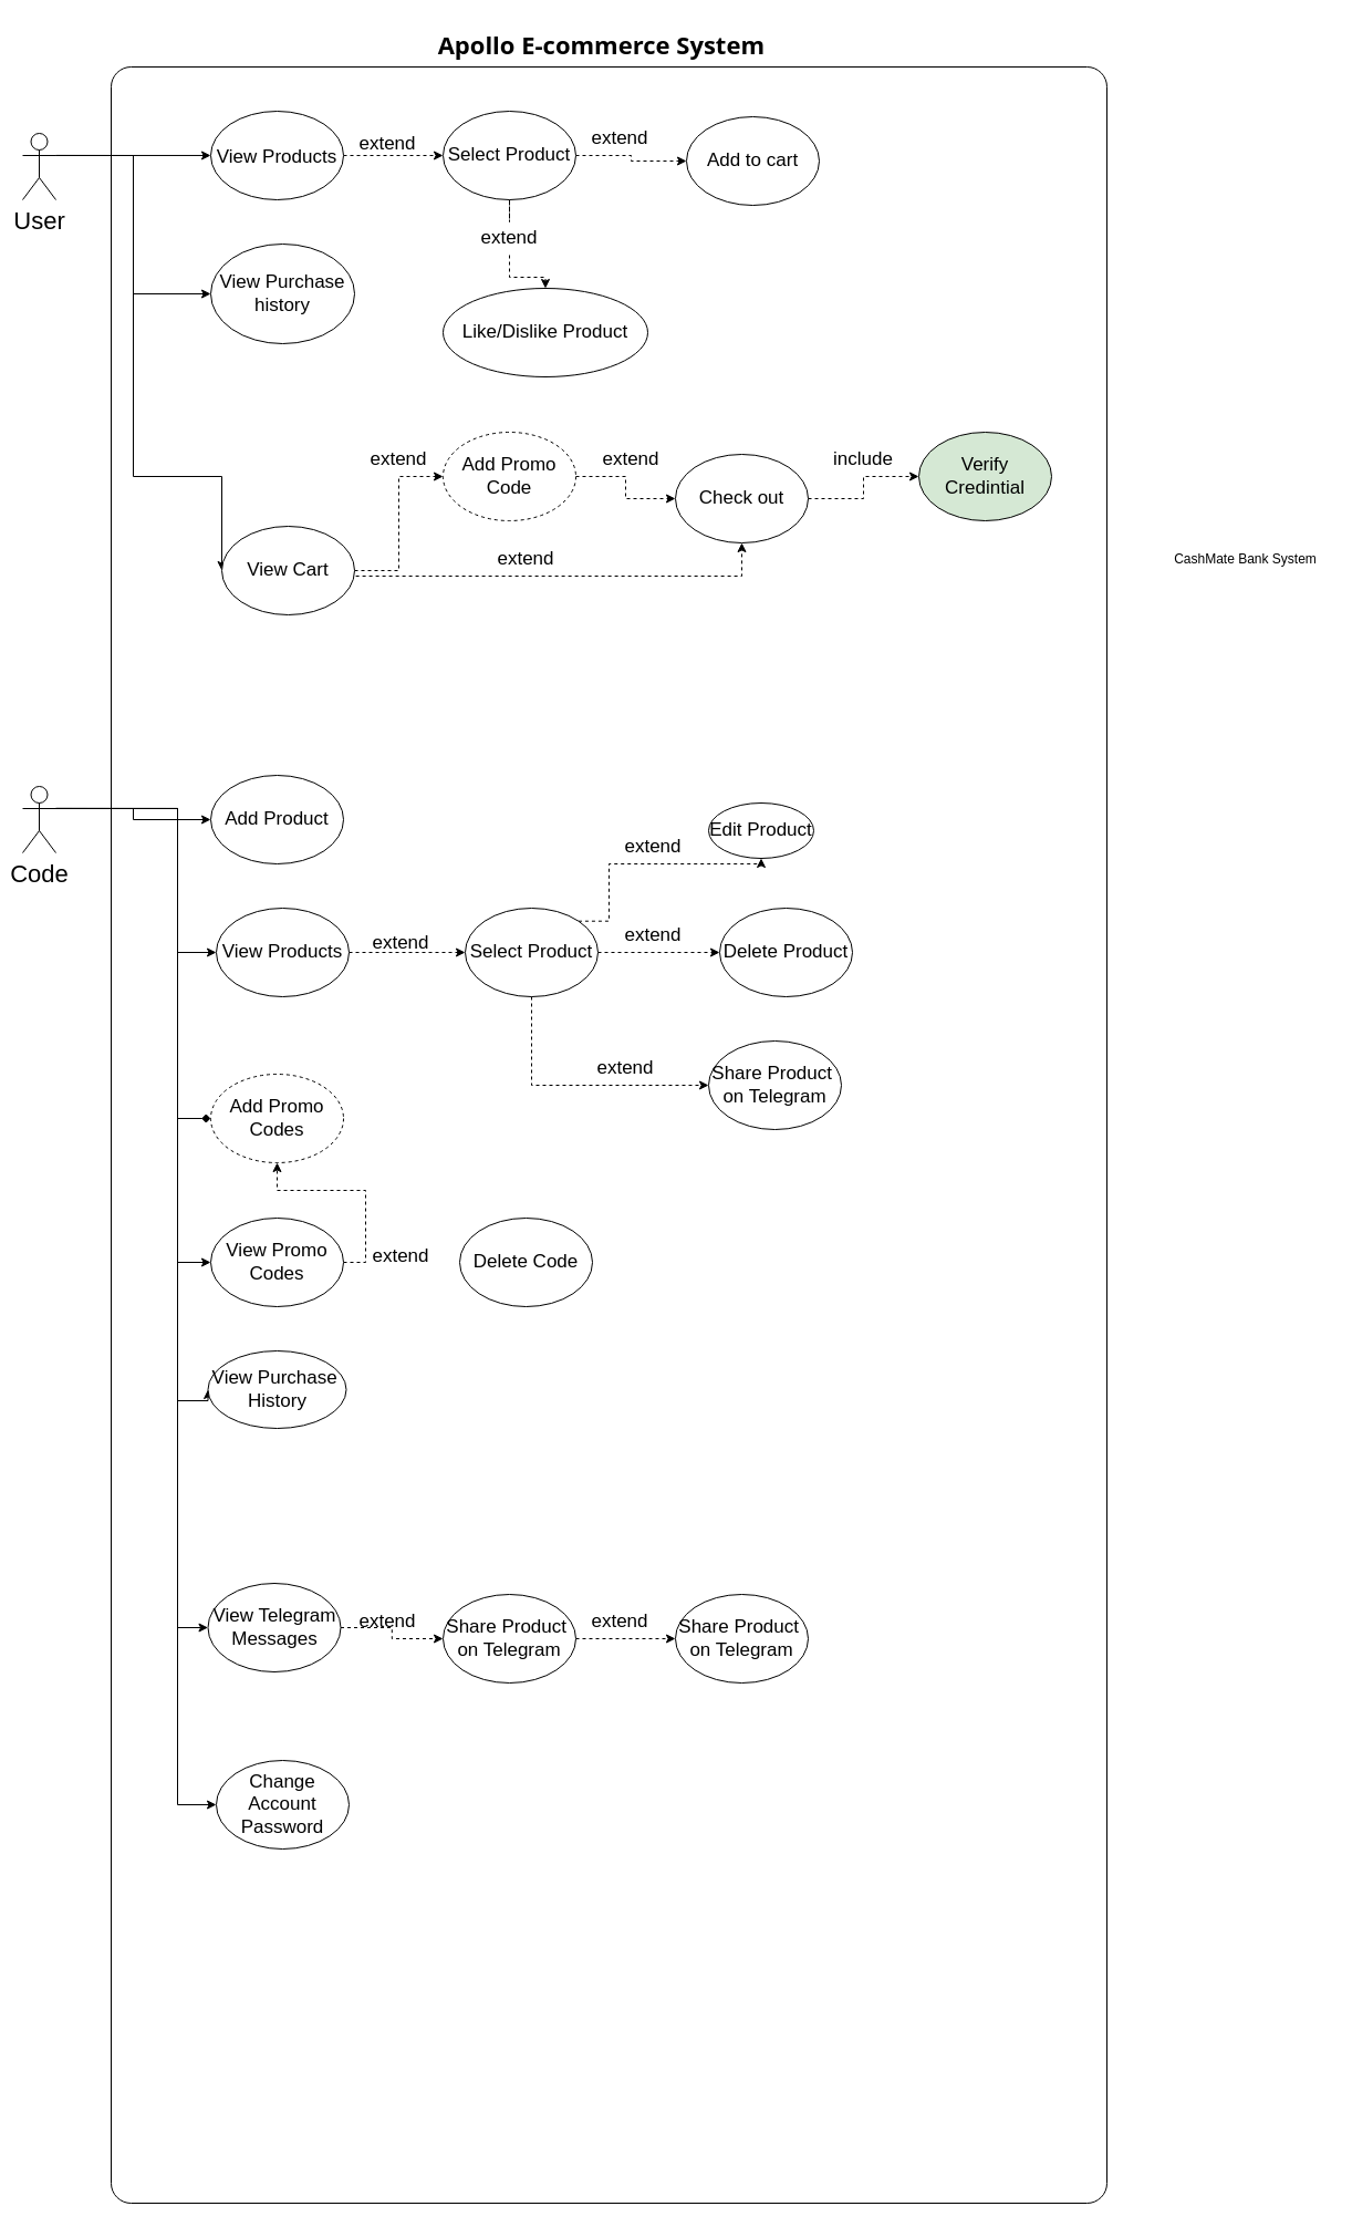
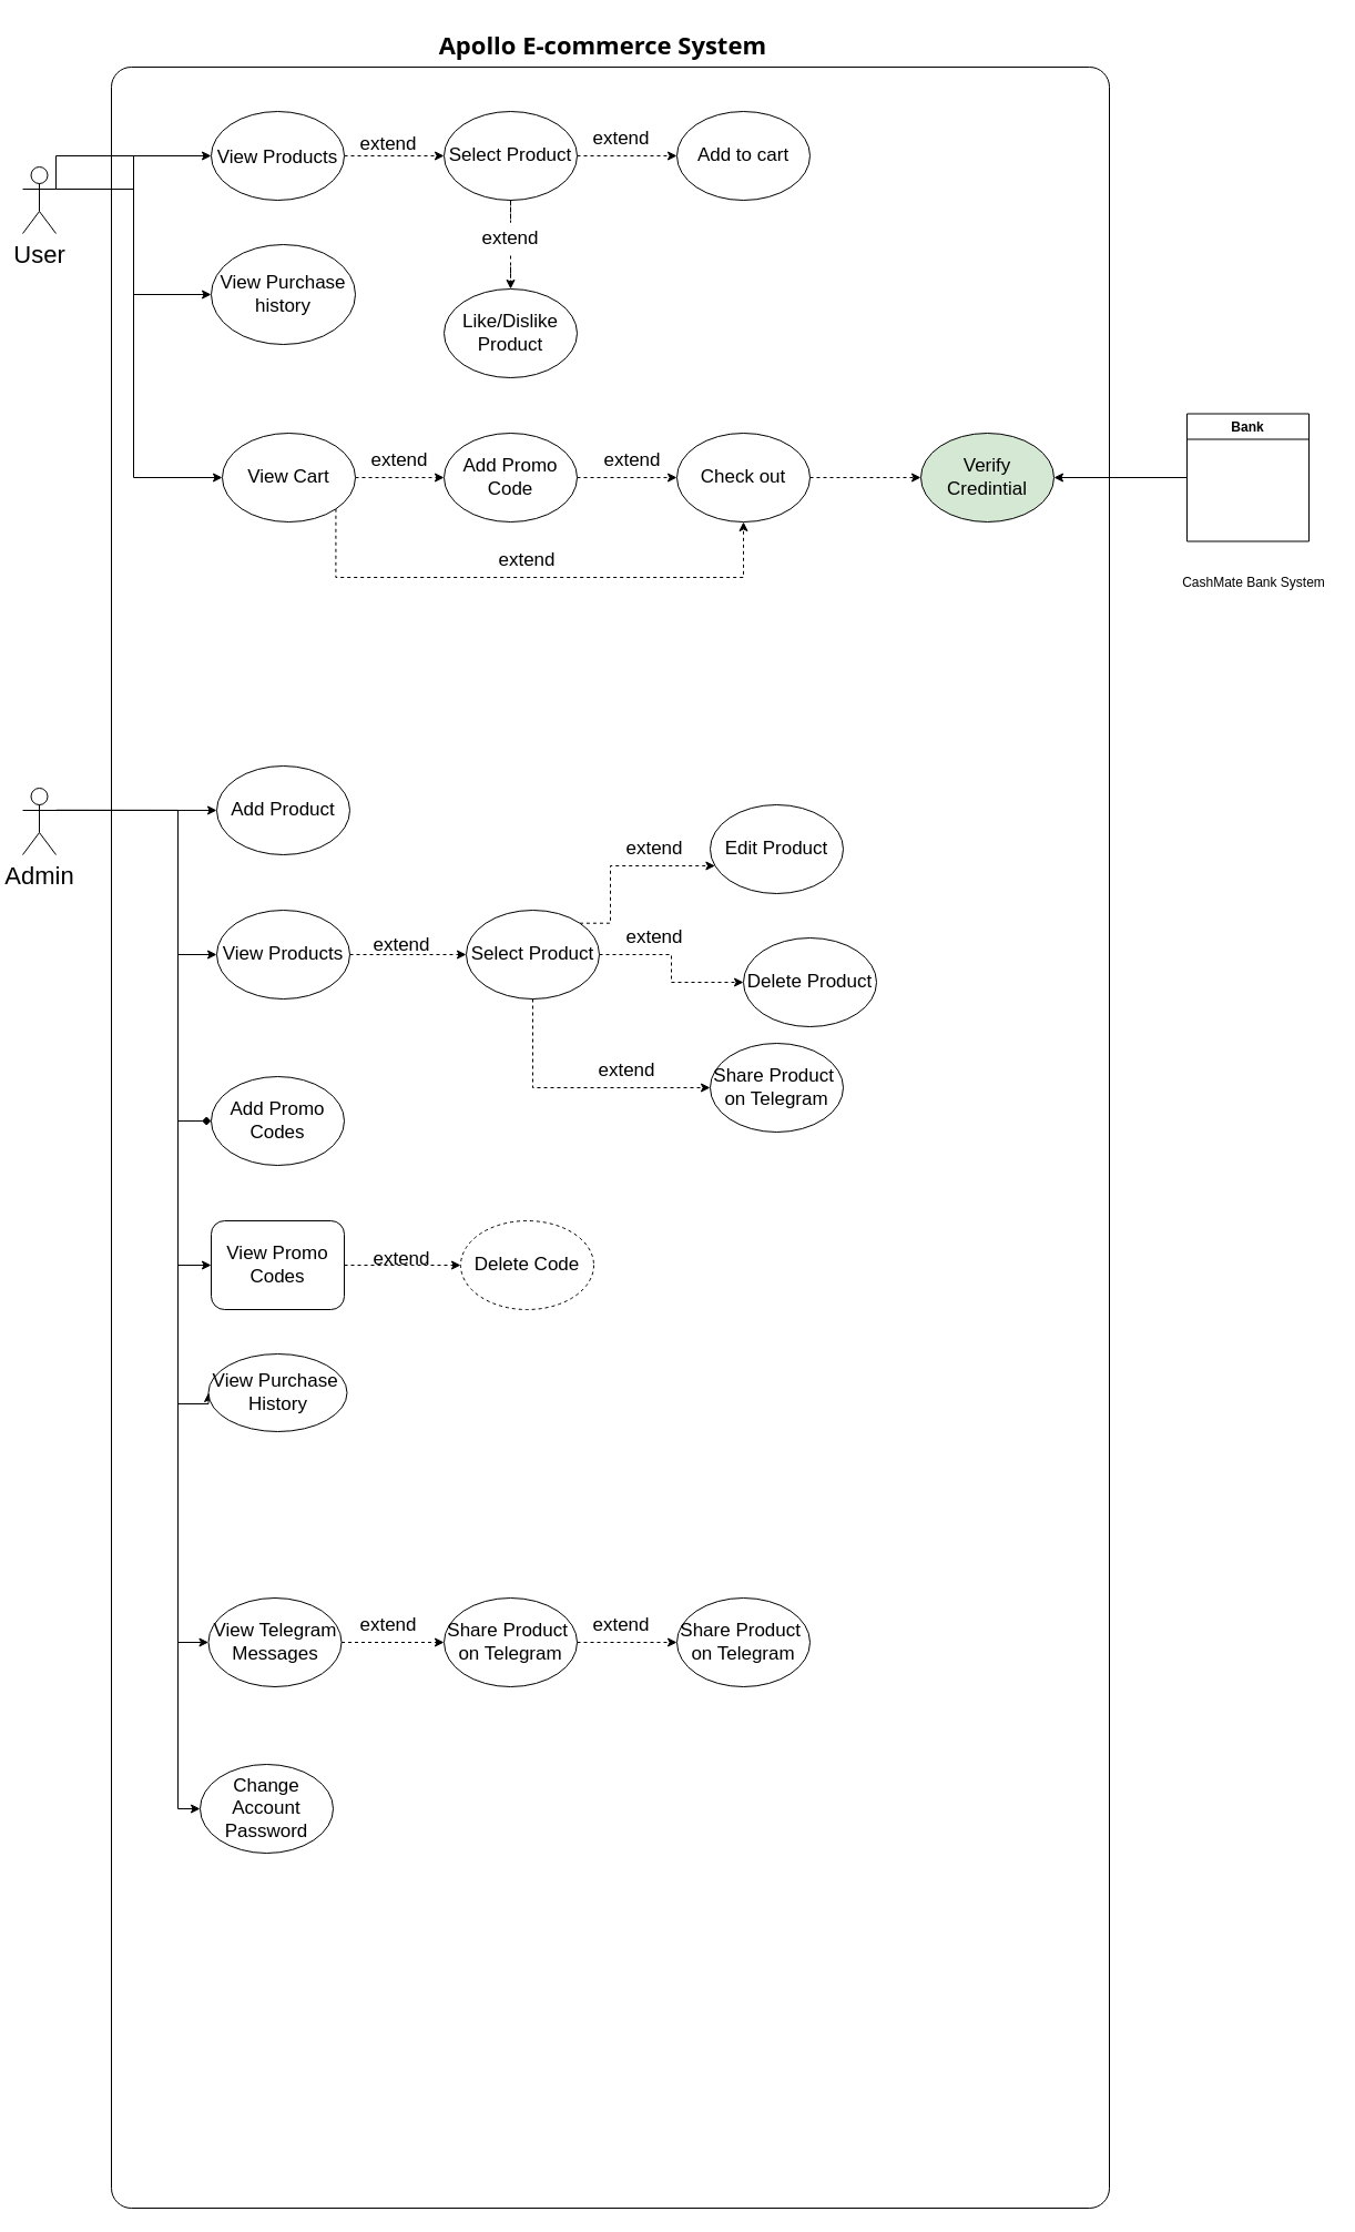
- <mxCell id="14" value="Add to cart" style="ellipse;whiteSpace=wrap;html=1;rounded=0;shadow=0;glass=0;labelBackgroundColor=none;sketch=0;fontSize=17;fontColor=#000000;fillColor=default;" parent="1" vertex="1"><mxGeometry x="620" y="105" width="120" height="80" as="geometry" /></mxCell>
+ <mxCell id="14" value="Add to cart" style="ellipse;whiteSpace=wrap;html=1;rounded=0;shadow=0;glass=0;labelBackgroundColor=none;sketch=0;fontSize=17;fontColor=#000000;fillColor=default;" parent="1" vertex="1"><mxGeometry x="610" y="100" width="120" height="80" as="geometry" /></mxCell>
- <mxCell id="7" value="User" style="shape=umlActor;verticalLabelPosition=bottom;verticalAlign=top;html=1;outlineConnect=0;rounded=0;shadow=0;glass=0;labelBackgroundColor=none;sketch=0;fontSize=22;fontColor=#000000;fillColor=default;" parent="1" vertex="1"><mxGeometry x="20" y="120" width="30" height="60" as="geometry" /></mxCell>
+ <mxCell id="7" value="User" style="shape=umlActor;verticalLabelPosition=bottom;verticalAlign=top;html=1;outlineConnect=0;rounded=0;shadow=0;glass=0;labelBackgroundColor=none;sketch=0;fontSize=22;fontColor=#000000;fillColor=default;" parent="1" vertex="1"><mxGeometry x="20" y="150" width="30" height="60" as="geometry" /></mxCell>
- <mxCell id="16" value="Like/Dislike Product" style="ellipse;whiteSpace=wrap;html=1;rounded=0;shadow=0;glass=0;labelBackgroundColor=none;sketch=0;fontSize=17;fontColor=#000000;fillColor=default;" parent="1" vertex="1"><mxGeometry x="400" y="260" width="185" height="80" as="geometry" /></mxCell>
+ <mxCell id="16" value="Like/Dislike Product" style="ellipse;whiteSpace=wrap;html=1;rounded=0;shadow=0;glass=0;labelBackgroundColor=none;sketch=0;fontSize=17;fontColor=#000000;fillColor=default;" parent="1" vertex="1"><mxGeometry x="400" y="260" width="120" height="80" as="geometry" /></mxCell>
- <mxCell id="57" value="include" style="text;html=1;strokeColor=none;fillColor=none;align=center;verticalAlign=middle;whiteSpace=wrap;rounded=0;shadow=0;glass=0;labelBackgroundColor=none;sketch=0;fontSize=17;fontColor=#000000;" parent="1" vertex="1"><mxGeometry x="750" y="400" width="60" height="30" as="geometry" /></mxCell>
- <mxCell id="24" value="Add Promo Code" style="ellipse;whiteSpace=wrap;html=1;rounded=0;shadow=0;glass=0;labelBackgroundColor=none;sketch=0;fontSize=17;fontColor=#000000;fillColor=default;dashed=1;" parent="1" vertex="1"><mxGeometry x="400" y="390" width="120" height="80" as="geometry" /></mxCell>
+ <mxCell id="24" value="Add Promo Code" style="ellipse;whiteSpace=wrap;html=1;rounded=0;shadow=0;glass=0;labelBackgroundColor=none;sketch=0;fontSize=17;fontColor=#000000;fillColor=default;" parent="1" vertex="1"><mxGeometry x="400" y="390" width="120" height="80" as="geometry" /></mxCell>
+ <mxCell id="53" style="edgeStyle=orthogonalEdgeStyle;rounded=0;orthogonalLoop=1;jettySize=auto;html=1;exitX=0;exitY=0.5;exitDx=0;exitDy=0;fontSize=17;" parent="1" source="54" target="56" edge="1"><mxGeometry relative="1" as="geometry" /></mxCell>
+ <mxCell id="54" value="Bank" style="swimlane;" parent="1" vertex="1"><mxGeometry x="1070" y="372.5" width="110" height="115" as="geometry" /></mxCell>
- <mxCell id="27" value="Check out" style="ellipse;whiteSpace=wrap;html=1;rounded=0;shadow=0;glass=0;labelBackgroundColor=none;sketch=0;fontSize=17;fontColor=#000000;fillColor=default;" parent="1" vertex="1"><mxGeometry x="610" y="410" width="120" height="80" as="geometry" /></mxCell>
+ <mxCell id="27" value="Check out" style="ellipse;whiteSpace=wrap;html=1;rounded=0;shadow=0;glass=0;labelBackgroundColor=none;sketch=0;fontSize=17;fontColor=#000000;fillColor=default;" parent="1" vertex="1"><mxGeometry x="610" y="390" width="120" height="80" as="geometry" /></mxCell>
- <mxCell id="55" value="CashMate Bank System" style="text;html=1;align=center;verticalAlign=middle;resizable=0;points=[];autosize=1;strokeColor=none;fillColor=none;" parent="1" vertex="1"><mxGeometry x="1050" y="490" width="150" height="30" as="geometry" /></mxCell>
+ <mxCell id="55" value="CashMate Bank System" style="text;html=1;align=center;verticalAlign=middle;resizable=0;points=[];autosize=1;strokeColor=none;fillColor=none;" parent="1" vertex="1"><mxGeometry x="1055" y="510" width="150" height="30" as="geometry" /></mxCell>
- <mxCell id="22" value="View Cart" style="ellipse;whiteSpace=wrap;html=1;rounded=0;shadow=0;glass=0;labelBackgroundColor=none;sketch=0;fontSize=17;fontColor=#000000;fillColor=default;" parent="1" vertex="1"><mxGeometry x="200" y="475" width="120" height="80" as="geometry" /></mxCell>
+ <mxCell id="22" value="View Cart" style="ellipse;whiteSpace=wrap;html=1;rounded=0;shadow=0;glass=0;labelBackgroundColor=none;sketch=0;fontSize=17;fontColor=#000000;fillColor=default;" parent="1" vertex="1"><mxGeometry x="200" y="390" width="120" height="80" as="geometry" /></mxCell>
- <mxCell id="36" value="Add Product" style="ellipse;whiteSpace=wrap;html=1;rounded=0;shadow=0;glass=0;labelBackgroundColor=none;sketch=0;fontSize=17;fontColor=#000000;fillColor=default;" parent="1" vertex="1"><mxGeometry x="190" y="700" width="120" height="80" as="geometry" /></mxCell>
+ <mxCell id="36" value="Add Product" style="ellipse;whiteSpace=wrap;html=1;rounded=0;shadow=0;glass=0;labelBackgroundColor=none;sketch=0;fontSize=17;fontColor=#000000;fillColor=default;" parent="1" vertex="1"><mxGeometry x="195" y="690" width="120" height="80" as="geometry" /></mxCell>
- <mxCell id="43" value="Edit Product" style="ellipse;whiteSpace=wrap;html=1;rounded=0;shadow=0;glass=0;labelBackgroundColor=none;sketch=0;fontSize=17;fontColor=#000000;fillColor=default;" parent="1" vertex="1"><mxGeometry x="640" y="725" width="95" height="50" as="geometry" /></mxCell>
+ <mxCell id="43" value="Edit Product" style="ellipse;whiteSpace=wrap;html=1;rounded=0;shadow=0;glass=0;labelBackgroundColor=none;sketch=0;fontSize=17;fontColor=#000000;fillColor=default;" parent="1" vertex="1"><mxGeometry x="640" y="725" width="120" height="80" as="geometry" /></mxCell>
- <mxCell id="35" value="Code" style="shape=umlActor;verticalLabelPosition=bottom;verticalAlign=top;html=1;outlineConnect=0;rounded=0;shadow=0;glass=0;labelBackgroundColor=none;sketch=0;fontSize=22;fontColor=#000000;fillColor=default;" parent="1" vertex="1"><mxGeometry x="20" y="710" width="30" height="60" as="geometry" /></mxCell>
+ <mxCell id="35" value="Admin" style="shape=umlActor;verticalLabelPosition=bottom;verticalAlign=top;html=1;outlineConnect=0;rounded=0;shadow=0;glass=0;labelBackgroundColor=none;sketch=0;fontSize=22;fontColor=#000000;fillColor=default;" parent="1" vertex="1"><mxGeometry x="20" y="710" width="30" height="60" as="geometry" /></mxCell>
- <mxCell id="45" value="Delete Product" style="ellipse;whiteSpace=wrap;html=1;rounded=0;shadow=0;glass=0;labelBackgroundColor=none;sketch=0;fontSize=17;fontColor=#000000;fillColor=default;" parent="1" vertex="1"><mxGeometry x="650" y="820" width="120" height="80" as="geometry" /></mxCell>
+ <mxCell id="45" value="Delete Product" style="ellipse;whiteSpace=wrap;html=1;rounded=0;shadow=0;glass=0;labelBackgroundColor=none;sketch=0;fontSize=17;fontColor=#000000;fillColor=default;" parent="1" vertex="1"><mxGeometry x="670" y="845" width="120" height="80" as="geometry" /></mxCell>
- <mxCell id="46" value="Add Promo&lt;br&gt;Codes" style="ellipse;whiteSpace=wrap;html=1;rounded=0;shadow=0;glass=0;labelBackgroundColor=none;sketch=0;fontSize=17;fontColor=#000000;fillColor=default;dashed=1;" parent="1" vertex="1"><mxGeometry x="190" y="970" width="120" height="80" as="geometry" /></mxCell>
+ <mxCell id="46" value="Add Promo&lt;br&gt;Codes" style="ellipse;whiteSpace=wrap;html=1;rounded=0;shadow=0;glass=0;labelBackgroundColor=none;sketch=0;fontSize=17;fontColor=#000000;fillColor=default;" parent="1" vertex="1"><mxGeometry x="190" y="970" width="120" height="80" as="geometry" /></mxCell>
- <mxCell id="47" style="edgeStyle=orthogonalEdgeStyle;rounded=0;orthogonalLoop=1;jettySize=auto;html=1;exitX=1;exitY=0.5;exitDx=0;exitDy=0;fontSize=17;fontColor=#000000;dashed=1;" parent="1" source="48" target="46" edge="1"><mxGeometry relative="1" as="geometry" /></mxCell>
+ <mxCell id="47" style="edgeStyle=orthogonalEdgeStyle;rounded=0;orthogonalLoop=1;jettySize=auto;html=1;exitX=1;exitY=0.5;exitDx=0;exitDy=0;entryX=0;entryY=0.5;entryDx=0;entryDy=0;fontSize=17;fontColor=#000000;dashed=1;" parent="1" source="48" target="49" edge="1"><mxGeometry relative="1" as="geometry" /></mxCell>
- <mxCell id="48" value="View Promo Codes" style="ellipse;whiteSpace=wrap;html=1;rounded=0;shadow=0;glass=0;labelBackgroundColor=none;sketch=0;fontSize=17;fontColor=#000000;fillColor=default;" parent="1" vertex="1"><mxGeometry x="190" y="1100" width="120" height="80" as="geometry" /></mxCell>
+ <mxCell id="48" value="View Promo Codes" style="whiteSpace=wrap;html=1;shadow=0;glass=0;labelBackgroundColor=none;sketch=0;fontSize=17;fontColor=#000000;fillColor=default;rounded=1;" parent="1" vertex="1"><mxGeometry x="190" y="1100" width="120" height="80" as="geometry" /></mxCell>
- <mxCell id="49" value="Delete Code" style="ellipse;whiteSpace=wrap;html=1;rounded=0;shadow=0;glass=0;labelBackgroundColor=none;sketch=0;fontSize=17;fontColor=#000000;fillColor=default;" parent="1" vertex="1"><mxGeometry x="415" y="1100" width="120" height="80" as="geometry" /></mxCell>
+ <mxCell id="49" value="Delete Code" style="ellipse;whiteSpace=wrap;html=1;rounded=0;shadow=0;glass=0;labelBackgroundColor=none;sketch=0;fontSize=17;fontColor=#000000;fillColor=default;dashed=1;" parent="1" vertex="1"><mxGeometry x="415" y="1100" width="120" height="80" as="geometry" /></mxCell>
- <mxCell id="59" value="View Telegram Messages" style="ellipse;whiteSpace=wrap;html=1;rounded=0;shadow=0;glass=0;labelBackgroundColor=none;sketch=0;fontSize=17;fontColor=#000000;fillColor=default;" parent="1" vertex="1"><mxGeometry x="187.5" y="1430" width="120" height="80" as="geometry" /></mxCell>
+ <mxCell id="59" value="View Telegram Messages" style="ellipse;whiteSpace=wrap;html=1;rounded=0;shadow=0;glass=0;labelBackgroundColor=none;sketch=0;fontSize=17;fontColor=#000000;fillColor=default;" parent="1" vertex="1"><mxGeometry x="187.5" y="1440" width="120" height="80" as="geometry" /></mxCell>
- <mxCell id="70" value="Change Account Password" style="ellipse;whiteSpace=wrap;html=1;rounded=0;shadow=0;glass=0;labelBackgroundColor=none;sketch=0;fontSize=17;fontColor=#000000;fillColor=default;" parent="1" vertex="1"><mxGeometry x="195" y="1590" width="120" height="80" as="geometry" /></mxCell>
+ <mxCell id="70" value="Change Account Password" style="ellipse;whiteSpace=wrap;html=1;rounded=0;shadow=0;glass=0;labelBackgroundColor=none;sketch=0;fontSize=17;fontColor=#000000;fillColor=default;" parent="1" vertex="1"><mxGeometry x="180" y="1590" width="120" height="80" as="geometry" /></mxCell>
